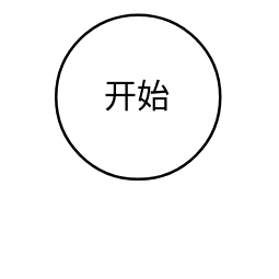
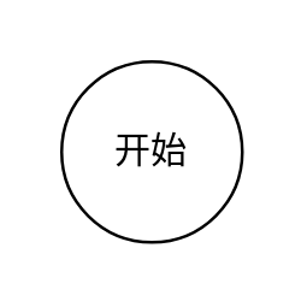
- <mxCell id="2" value="开始" style="ellipse;whiteSpace=wrap;html=1;aspect=fixed;" vertex="1" parent="1"><mxGeometry x="20" y="5" width="60" height="60" as="geometry" /></mxCell>
+ <mxCell id="2" value="开始" style="ellipse;whiteSpace=wrap;html=1;aspect=fixed;" vertex="1" parent="1"><mxGeometry x="20" y="20" width="60" height="60" as="geometry" /></mxCell>
